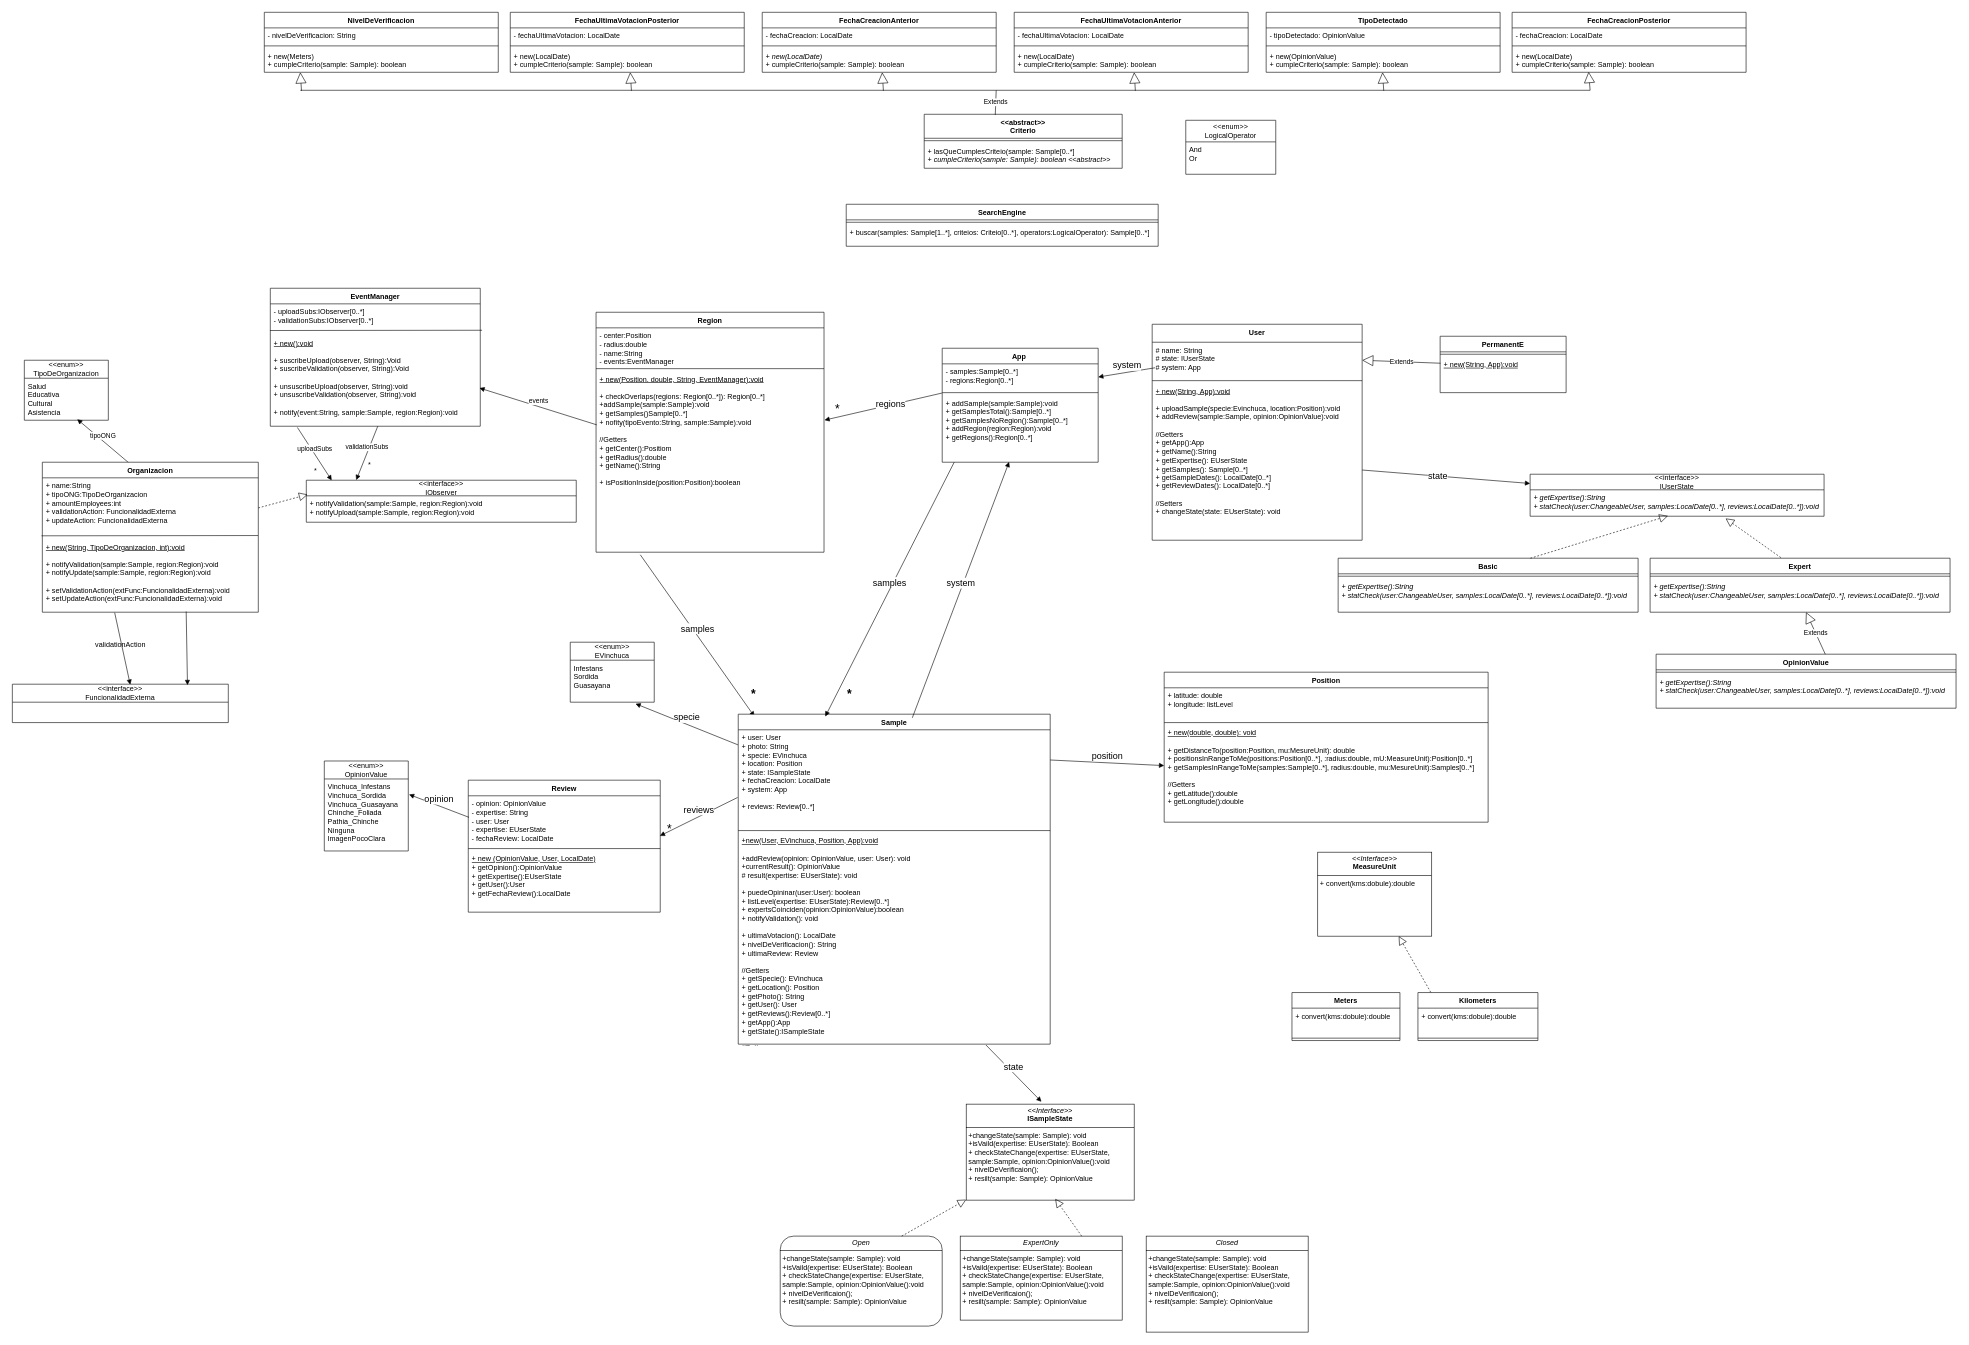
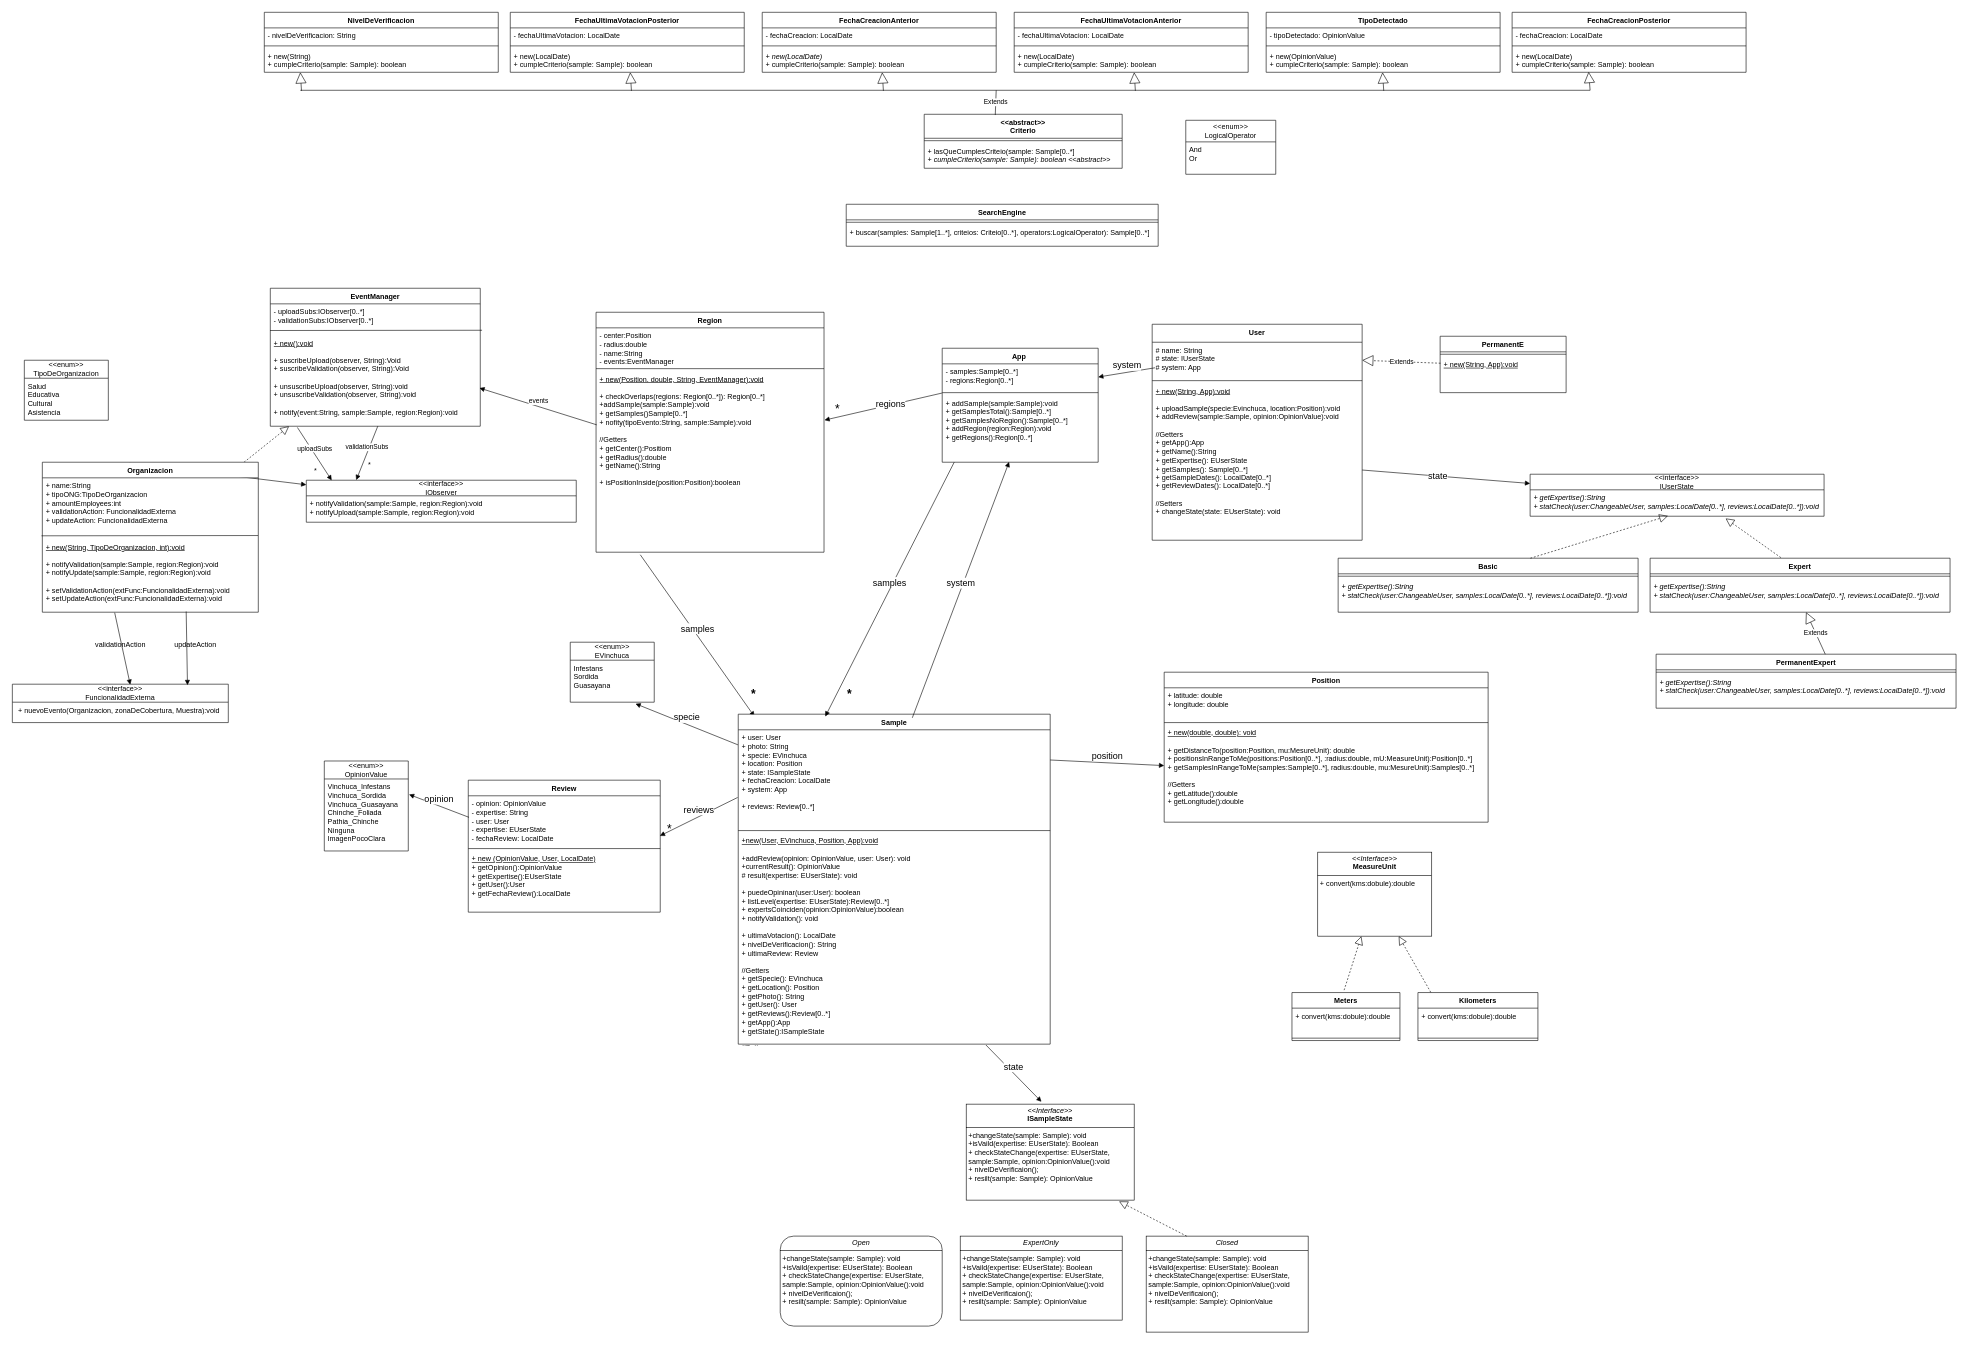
- <mxCell id="141" value="&lt;div&gt;+ new(Meters)&lt;/div&gt;&lt;div&gt;+&amp;nbsp;cumpleCriterio(sample: Sample): boolean&lt;/div&gt;" style="text;strokeColor=none;fillColor=none;align=left;verticalAlign=top;spacingLeft=4;spacingRight=4;overflow=hidden;rotatable=0;points=[[0,0.5],[1,0.5]];portConstraint=eastwest;whiteSpace=wrap;html=1;" vertex="1" parent="138"><mxGeometry y="60" width="390" height="40" as="geometry" /></mxCell>
+ <mxCell id="141" value="&lt;div&gt;+ new(String)&lt;/div&gt;&lt;div&gt;+&amp;nbsp;cumpleCriterio(sample: Sample): boolean&lt;/div&gt;" style="text;strokeColor=none;fillColor=none;align=left;verticalAlign=top;spacingLeft=4;spacingRight=4;overflow=hidden;rotatable=0;points=[[0,0.5],[1,0.5]];portConstraint=eastwest;whiteSpace=wrap;html=1;" vertex="1" parent="138"><mxGeometry y="60" width="390" height="40" as="geometry" /></mxCell>
- <mxCell id="51" value="Extends" style="endArrow=block;endSize=16;endFill=0;html=1;rounded=0;entryX=1;entryY=0.5;entryDx=0;entryDy=0;exitX=0.003;exitY=0.183;exitDx=0;exitDy=0;exitPerimeter=0;" parent="1" source="57" target="48" edge="1"><mxGeometry width="160" relative="1" as="geometry"><mxPoint x="2000" y="1260" as="sourcePoint" /><mxPoint x="2160" y="1260" as="targetPoint" /></mxGeometry></mxCell>
+ <mxCell id="51" value="Extends" style="endArrow=block;endSize=16;endFill=0;html=1;rounded=0;entryX=1;entryY=0.5;entryDx=0;entryDy=0;exitX=0.003;exitY=0.183;exitDx=0;exitDy=0;exitPerimeter=0;dashed=1;" parent="1" source="57" target="48" edge="1"><mxGeometry width="160" relative="1" as="geometry"><mxPoint x="2000" y="1260" as="sourcePoint" /><mxPoint x="2160" y="1260" as="targetPoint" /></mxGeometry></mxCell>
- <mxCell id="30" value="tipoONG" style="html=1;verticalAlign=bottom;endArrow=block;curved=0;rounded=0;exitX=0.402;exitY=0.006;exitDx=0;exitDy=0;exitPerimeter=0;entryX=0.63;entryY=0.977;entryDx=0;entryDy=0;entryPerimeter=0;" parent="10" source="35" target="29" edge="1"><mxGeometry width="80" relative="1" as="geometry"><mxPoint x="320" y="310" as="sourcePoint" /><mxPoint x="400" y="310" as="targetPoint" /></mxGeometry></mxCell>
+ <mxCell id="30" value="tipoONG" style="html=1;verticalAlign=bottom;endArrow=block;curved=0;rounded=0;exitX=0.402;exitY=0.006;exitDx=0;exitDy=0;exitPerimeter=0;" parent="10" source="35" target="32" edge="1"><mxGeometry width="80" relative="1" as="geometry"><mxPoint x="320" y="310" as="sourcePoint" /><mxPoint x="400" y="310" as="targetPoint" /></mxGeometry></mxCell>
- <mxCell id="18" value="" style="endArrow=block;dashed=1;endFill=0;endSize=12;html=1;rounded=0;entryX=0.005;entryY=-0.049;entryDx=0;entryDy=0;entryPerimeter=0;" parent="10" source="35" target="33" edge="1"><mxGeometry width="160" relative="1" as="geometry"><mxPoint x="145" y="470" as="sourcePoint" /><mxPoint x="300" y="506.058" as="targetPoint" /></mxGeometry></mxCell>
+ <mxCell id="18" value="" style="endArrow=block;dashed=1;endFill=0;endSize=12;html=1;rounded=0;" parent="10" source="35" target="15" edge="1"><mxGeometry width="160" relative="1" as="geometry"><mxPoint x="145" y="470" as="sourcePoint" /><mxPoint x="300" y="506.058" as="targetPoint" /></mxGeometry></mxCell>
+ <mxCell id="22" value="updateAction" style="text;html=1;align=center;verticalAlign=middle;resizable=0;points=[];autosize=1;strokeColor=none;fillColor=none;container=0;" parent="10" vertex="1"><mxGeometry x="260" y="580" width="90" height="30" as="geometry" /></mxCell>
- <mxCell id="68" value="OpinionValue" style="swimlane;fontStyle=1;align=center;verticalAlign=top;childLayout=stackLayout;horizontal=1;startSize=26;horizontalStack=0;resizeParent=1;resizeParentMax=0;resizeLast=0;collapsible=1;marginBottom=0;whiteSpace=wrap;html=1;" vertex="1" parent="54"><mxGeometry x="990" y="530" width="500" height="90" as="geometry" /></mxCell>
+ <mxCell id="68" value="PermanentExpert" style="swimlane;fontStyle=1;align=center;verticalAlign=top;childLayout=stackLayout;horizontal=1;startSize=26;horizontalStack=0;resizeParent=1;resizeParentMax=0;resizeLast=0;collapsible=1;marginBottom=0;whiteSpace=wrap;html=1;" vertex="1" parent="54"><mxGeometry x="990" y="530" width="500" height="90" as="geometry" /></mxCell>
- <mxCell id="88" value="+ latitude: double&lt;div&gt;+ longitude: listLevel&lt;/div&gt;" style="text;strokeColor=none;fillColor=none;align=left;verticalAlign=top;spacingLeft=4;spacingRight=4;overflow=hidden;rotatable=0;points=[[0,0.5],[1,0.5]];portConstraint=eastwest;whiteSpace=wrap;html=1;" parent="87" vertex="1"><mxGeometry y="26" width="540" height="54" as="geometry" /></mxCell>
+ <mxCell id="88" value="+ latitude: double&lt;div&gt;+ longitude: double&lt;/div&gt;" style="text;strokeColor=none;fillColor=none;align=left;verticalAlign=top;spacingLeft=4;spacingRight=4;overflow=hidden;rotatable=0;points=[[0,0.5],[1,0.5]];portConstraint=eastwest;whiteSpace=wrap;html=1;" parent="87" vertex="1"><mxGeometry y="26" width="540" height="54" as="geometry" /></mxCell>
+ <mxCell id="42" value="&lt;p style=&quot;margin:0px;margin-left:4px;&quot;&gt;+ nuevoEvento(Organizacion, zonaDeCobertura, Muestra):void&lt;/p&gt;" style="text;strokeColor=none;fillColor=none;align=left;verticalAlign=top;spacingLeft=4;spacingRight=4;overflow=hidden;rotatable=0;points=[[0,0.5],[1,0.5]];portConstraint=eastwest;whiteSpace=wrap;html=1;container=0;" parent="40" vertex="1"><mxGeometry y="30" width="360" height="34" as="geometry" /></mxCell>
+ <mxCell id="99" value="" style="endArrow=block;dashed=1;endFill=0;endSize=12;html=1;rounded=0;exitX=0.483;exitY=-0.05;exitDx=0;exitDy=0;exitPerimeter=0;" parent="91" source="92" target="98" edge="1"><mxGeometry width="160" relative="1" as="geometry"><mxPoint x="53" y="174" as="sourcePoint" /><mxPoint x="-77" y="94" as="targetPoint" /></mxGeometry></mxCell>
- <mxCell id="82" style="rounded=0;orthogonalLoop=1;jettySize=auto;html=1;exitX=0.75;exitY=0;exitDx=0;exitDy=0;strokeColor=default;dashed=1;endArrow=block;endFill=0;endSize=12;" parent="73" source="79" target="78" edge="1"><mxGeometry relative="1" as="geometry"><mxPoint x="404" y="772" as="targetPoint" /></mxGeometry></mxCell>
- <mxCell id="83" style="rounded=0;orthogonalLoop=1;jettySize=auto;html=1;exitX=0.75;exitY=0;exitDx=0;exitDy=0;entryX=0.53;entryY=0.986;entryDx=0;entryDy=0;entryPerimeter=0;endSize=12;dashed=1;endArrow=block;endFill=0;" parent="73" source="80" target="78" edge="1"><mxGeometry relative="1" as="geometry" /></mxCell>
+ <mxCell id="84" style="rounded=0;orthogonalLoop=1;jettySize=auto;html=1;exitX=0.25;exitY=0;exitDx=0;exitDy=0;entryX=0.91;entryY=1.013;entryDx=0;entryDy=0;entryPerimeter=0;dashed=1;endArrow=block;endFill=0;endSize=12;" parent="73" source="81" target="78" edge="1"><mxGeometry relative="1" as="geometry" /></mxCell>
